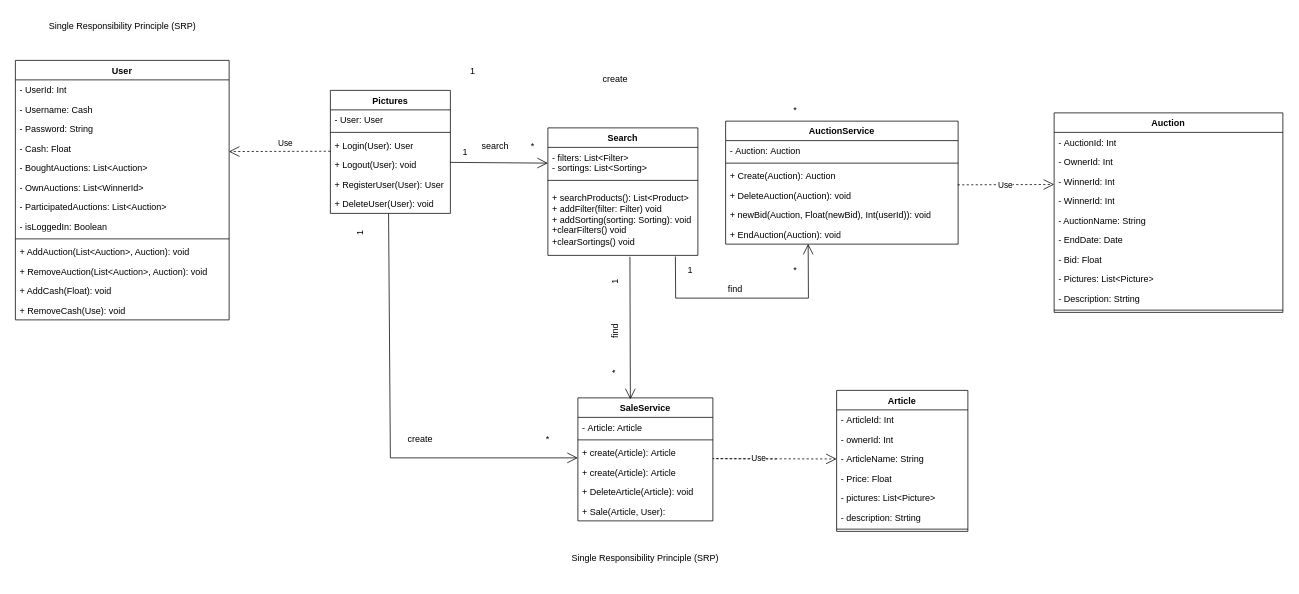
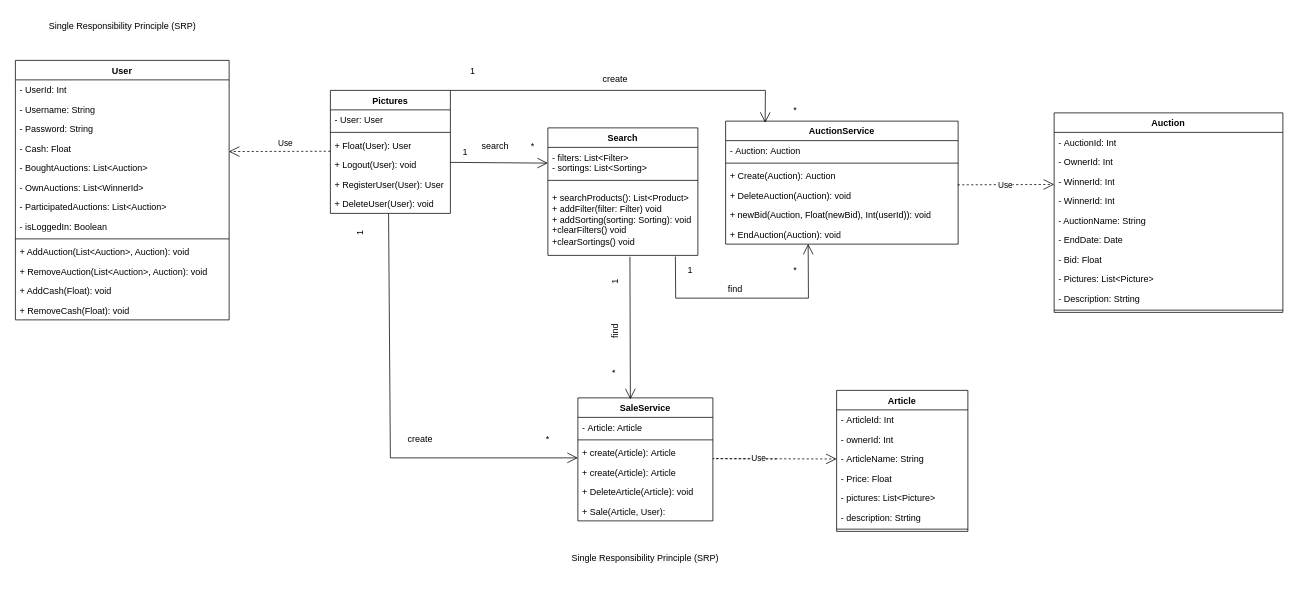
+ <mxCell id="75" value="" style="endArrow=open;endFill=1;endSize=12;html=1;rounded=0;entryX=0.17;entryY=0.014;entryDx=0;entryDy=0;entryPerimeter=0;exitX=1;exitY=0;exitDx=0;exitDy=0;" parent="1" source="20" target="53" edge="1"><mxGeometry width="160" relative="1" as="geometry"><mxPoint x="610" y="120" as="sourcePoint" /><mxPoint x="1020" y="158" as="targetPoint" /><Array as="points"><mxPoint x="1020" y="120" /></Array></mxGeometry></mxCell>
- <mxCell id="8" value="- Username: Cash" style="text;strokeColor=none;fillColor=none;align=left;verticalAlign=top;spacingLeft=4;spacingRight=4;overflow=hidden;rotatable=0;points=[[0,0.5],[1,0.5]];portConstraint=eastwest;whiteSpace=wrap;html=1;" parent="6" vertex="1"><mxGeometry y="52" width="285" height="26" as="geometry" /></mxCell>
+ <mxCell id="8" value="- Username: String" style="text;strokeColor=none;fillColor=none;align=left;verticalAlign=top;spacingLeft=4;spacingRight=4;overflow=hidden;rotatable=0;points=[[0,0.5],[1,0.5]];portConstraint=eastwest;whiteSpace=wrap;html=1;" parent="6" vertex="1"><mxGeometry y="52" width="285" height="26" as="geometry" /></mxCell>
- <mxCell id="23" value="&lt;span style=&quot;white-space: nowrap;&quot;&gt;+ Login(User): User&lt;/span&gt;" style="text;strokeColor=none;fillColor=none;align=left;verticalAlign=top;spacingLeft=4;spacingRight=4;overflow=hidden;rotatable=0;points=[[0,0.5],[1,0.5]];portConstraint=eastwest;whiteSpace=wrap;html=1;" parent="20" vertex="1"><mxGeometry y="60" width="160" height="26" as="geometry" /></mxCell>
+ <mxCell id="23" value="&lt;span style=&quot;white-space: nowrap;&quot;&gt;+ Float(User): User&lt;/span&gt;" style="text;strokeColor=none;fillColor=none;align=left;verticalAlign=top;spacingLeft=4;spacingRight=4;overflow=hidden;rotatable=0;points=[[0,0.5],[1,0.5]];portConstraint=eastwest;whiteSpace=wrap;html=1;" parent="20" vertex="1"><mxGeometry y="60" width="160" height="26" as="geometry" /></mxCell>
- <mxCell id="19" value="+ RemoveCash(Use): void" style="text;strokeColor=none;fillColor=none;align=left;verticalAlign=top;spacingLeft=4;spacingRight=4;overflow=hidden;rotatable=0;points=[[0,0.5],[1,0.5]];portConstraint=eastwest;whiteSpace=wrap;html=1;" parent="6" vertex="1"><mxGeometry y="320" width="285" height="26" as="geometry" /></mxCell>
+ <mxCell id="19" value="+ RemoveCash(Float): void" style="text;strokeColor=none;fillColor=none;align=left;verticalAlign=top;spacingLeft=4;spacingRight=4;overflow=hidden;rotatable=0;points=[[0,0.5],[1,0.5]];portConstraint=eastwest;whiteSpace=wrap;html=1;" parent="6" vertex="1"><mxGeometry y="320" width="285" height="26" as="geometry" /></mxCell>
